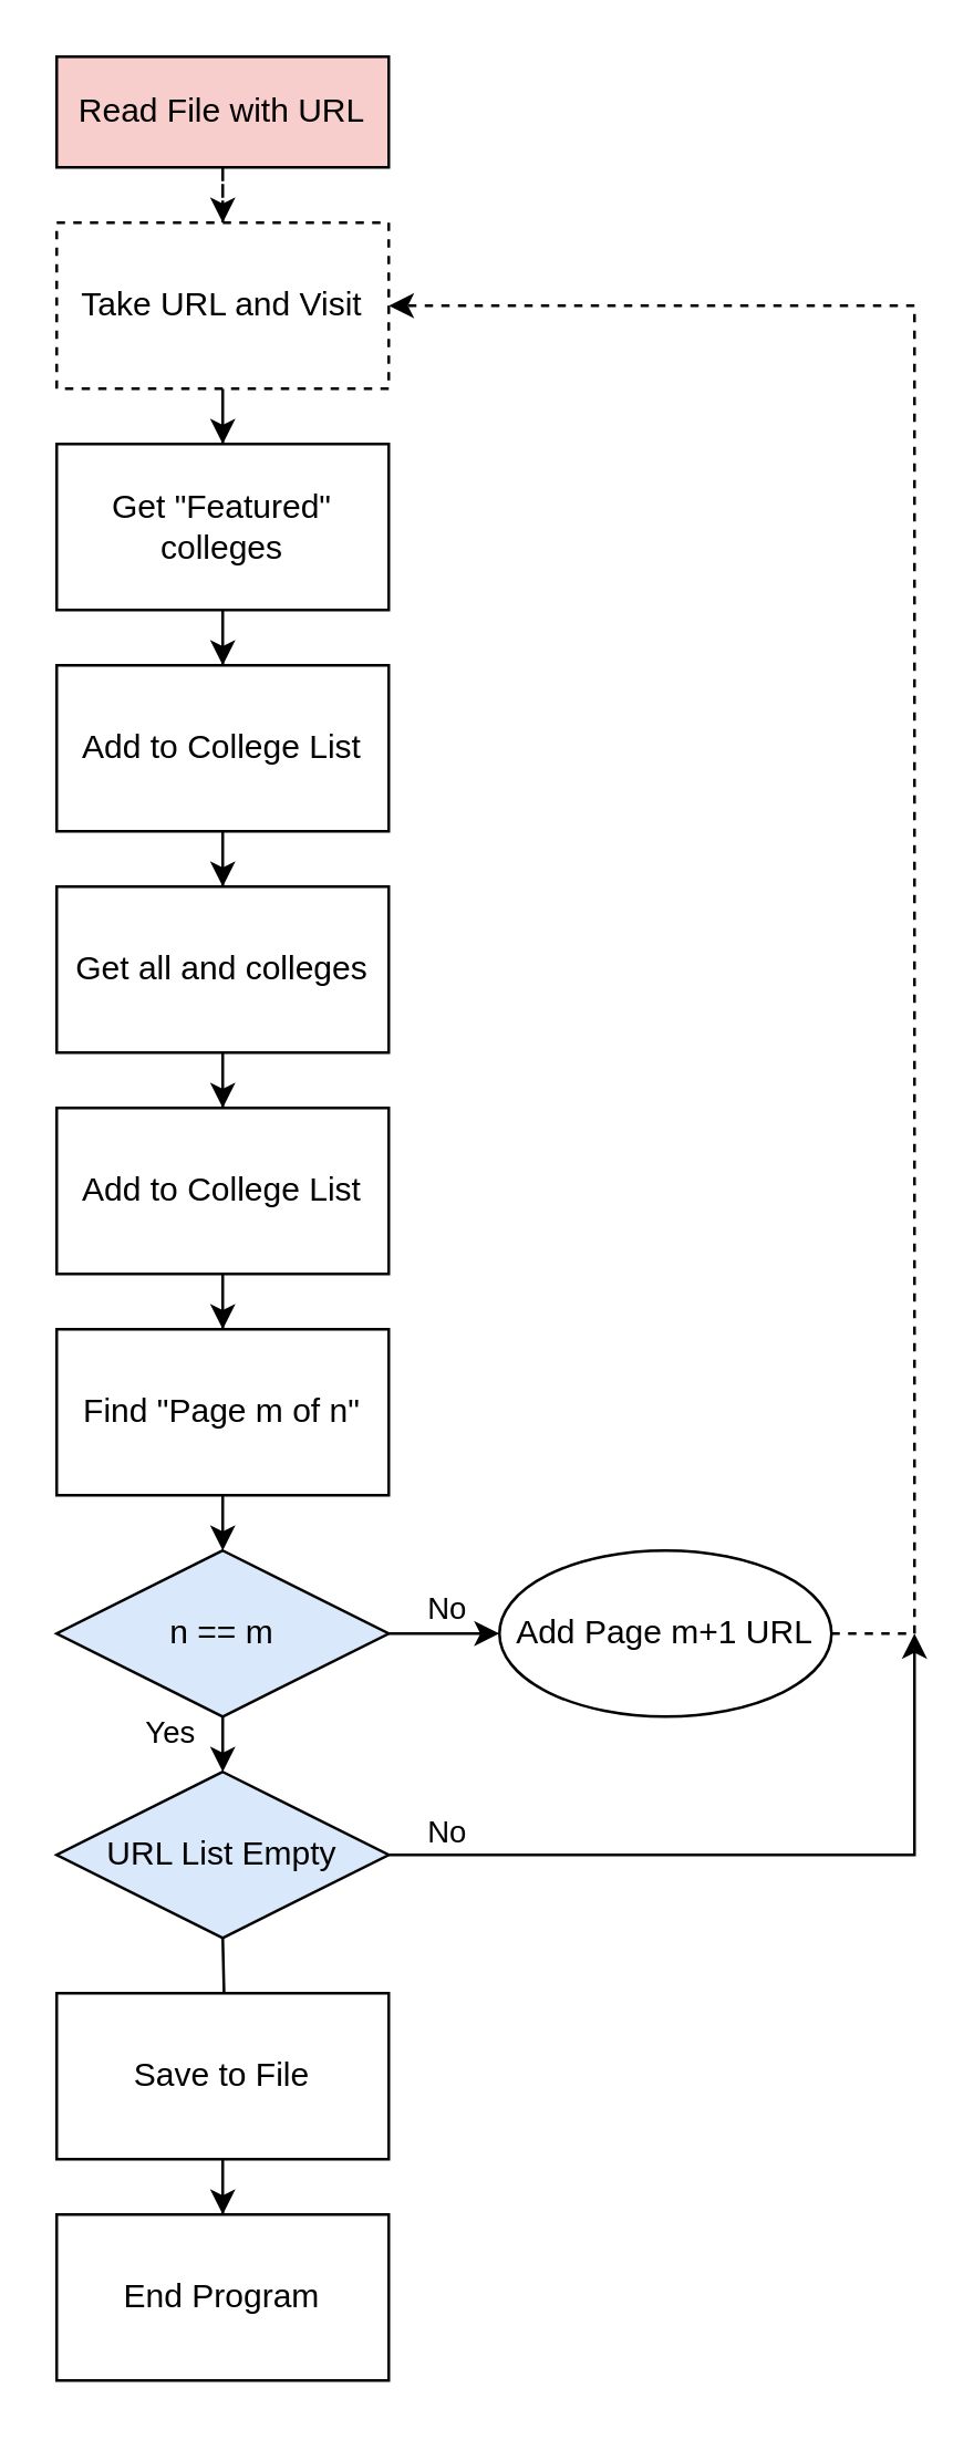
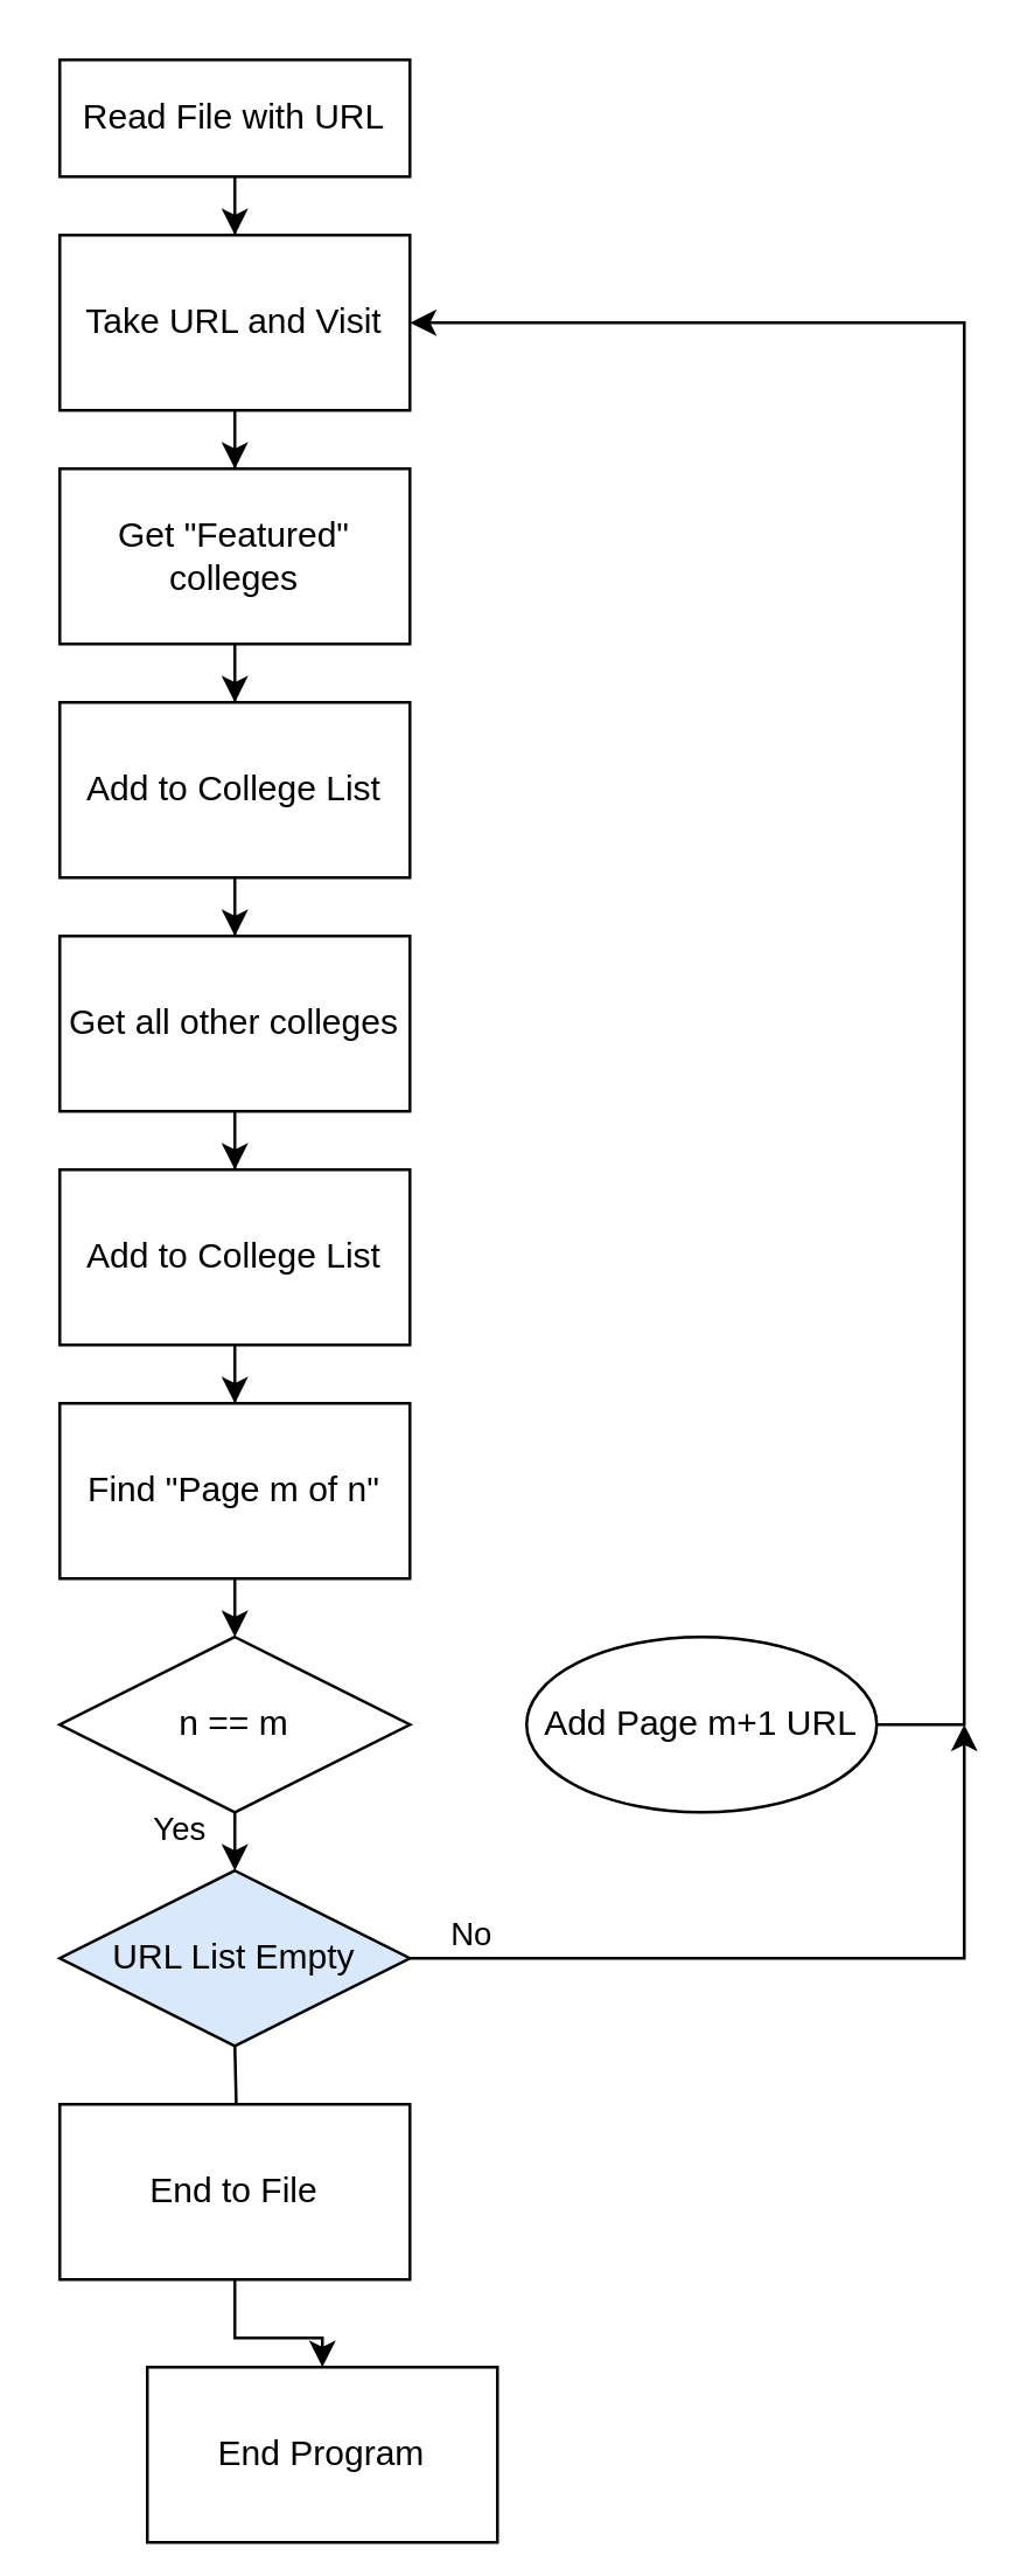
- <mxCell id="3" value="Read File with URL" style="whiteSpace=wrap;html=1;fontSize=12;glass=0;strokeWidth=1;shadow=0;fillColor=#f8cecc;" parent="1" vertex="1"><mxGeometry x="20" y="20" width="120" height="40" as="geometry" /></mxCell>
+ <mxCell id="3" value="Read File with URL" style="whiteSpace=wrap;html=1;fontSize=12;glass=0;strokeWidth=1;shadow=0;" parent="1" vertex="1"><mxGeometry x="20" y="20" width="120" height="40" as="geometry" /></mxCell>
- <mxCell id="2" value="" style="edgeStyle=orthogonalEdgeStyle;orthogonalLoop=1;jettySize=auto;html=1;rounded=0;dashed=1;" parent="1" source="3" target="5" edge="1"><mxGeometry relative="1" as="geometry" /></mxCell>
+ <mxCell id="2" value="" style="edgeStyle=orthogonalEdgeStyle;orthogonalLoop=1;jettySize=auto;html=1;rounded=0;" parent="1" source="3" target="5" edge="1"><mxGeometry relative="1" as="geometry" /></mxCell>
- <mxCell id="5" value="Take URL and Visit" style="whiteSpace=wrap;html=1;dashed=1;" parent="1" vertex="1"><mxGeometry x="20" y="80" width="120" height="60" as="geometry" /></mxCell>
+ <mxCell id="5" value="Take URL and Visit" style="whiteSpace=wrap;html=1;" parent="1" vertex="1"><mxGeometry x="20" y="80" width="120" height="60" as="geometry" /></mxCell>
- <mxCell id="13" style="edgeStyle=orthogonalEdgeStyle;orthogonalLoop=1;jettySize=auto;html=1;entryX=1;entryY=0.5;entryDx=0;entryDy=0;exitX=1;exitY=0.5;exitDx=0;exitDy=0;rounded=0;dashed=1;" parent="1" source="14" target="5" edge="1"><mxGeometry relative="1" as="geometry"><Array as="points"><mxPoint x="330" y="590" /><mxPoint x="330" y="110" /></Array></mxGeometry></mxCell>
+ <mxCell id="13" style="edgeStyle=orthogonalEdgeStyle;orthogonalLoop=1;jettySize=auto;html=1;entryX=1;entryY=0.5;entryDx=0;entryDy=0;exitX=1;exitY=0.5;exitDx=0;exitDy=0;rounded=0;" parent="1" source="14" target="5" edge="1"><mxGeometry relative="1" as="geometry"><Array as="points"><mxPoint x="330" y="590" /><mxPoint x="330" y="110" /></Array></mxGeometry></mxCell>
- <mxCell id="9" value="Get all and colleges" style="whiteSpace=wrap;html=1;" parent="1" vertex="1"><mxGeometry x="20" y="320" width="120" height="60" as="geometry" /></mxCell>
+ <mxCell id="9" value="Get all other colleges" style="whiteSpace=wrap;html=1;" parent="1" vertex="1"><mxGeometry x="20" y="320" width="120" height="60" as="geometry" /></mxCell>
- <mxCell id="12" value="n == m" style="rhombus;whiteSpace=wrap;html=1;fillColor=#dae8fc;" parent="1" vertex="1"><mxGeometry x="20" y="560" width="120" height="60" as="geometry" /></mxCell>
+ <mxCell id="12" value="n == m" style="rhombus;whiteSpace=wrap;html=1;" parent="1" vertex="1"><mxGeometry x="20" y="560" width="120" height="60" as="geometry" /></mxCell>
- <mxCell id="20" value="" style="endArrow=classic;html=1;exitX=1;exitY=0.5;exitDx=0;exitDy=0;entryX=0;entryY=0.5;entryDx=0;entryDy=0;rounded=0;" parent="1" source="12" target="14" edge="1"><mxGeometry relative="1" as="geometry"><mxPoint x="140" y="630" as="sourcePoint" /><mxPoint x="240" y="630" as="targetPoint" /></mxGeometry></mxCell>
- <mxCell id="21" value="No" style="edgeLabel;resizable=0;html=1;align=center;verticalAlign=middle;" parent="20" connectable="0" vertex="1"><mxGeometry relative="1" as="geometry"><mxPoint y="-10" as="offset" /></mxGeometry></mxCell>
- <mxCell id="27" value="Save to File" style="whiteSpace=wrap;html=1;" parent="1" vertex="1"><mxGeometry x="20" y="720" width="120" height="60" as="geometry" /></mxCell>
+ <mxCell id="27" value="End to File" style="whiteSpace=wrap;html=1;" parent="1" vertex="1"><mxGeometry x="20" y="720" width="120" height="60" as="geometry" /></mxCell>
- <mxCell id="24" value="End Program" style="whiteSpace=wrap;html=1;" parent="1" vertex="1"><mxGeometry x="20" y="800" width="120" height="60" as="geometry" /></mxCell>
+ <mxCell id="24" value="End Program" style="whiteSpace=wrap;html=1;" parent="1" vertex="1"><mxGeometry x="50" y="810" width="120" height="60" as="geometry" /></mxCell>
